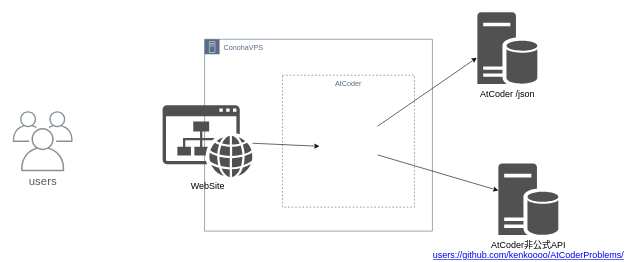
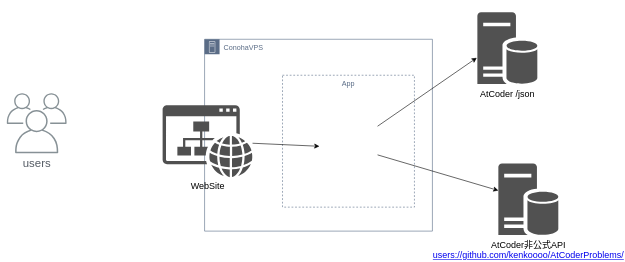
- <mxCell id="3" value="AtCoder" style="fillColor=none;strokeColor=#5A6C86;dashed=1;verticalAlign=top;fontStyle=0;fontColor=#5A6C86;" parent="1" vertex="1"><mxGeometry x="470" y="125" width="220" height="220" as="geometry" /></mxCell>
+ <mxCell id="3" value="App" style="fillColor=none;strokeColor=#5A6C86;dashed=1;verticalAlign=top;fontStyle=0;fontColor=#5A6C86;" parent="1" vertex="1"><mxGeometry x="470" y="125" width="220" height="220" as="geometry" /></mxCell>
- <mxCell id="4" value="users" style="outlineConnect=0;gradientColor=none;fontColor=#545B64;strokeColor=none;fillColor=#879196;dashed=0;verticalLabelPosition=bottom;verticalAlign=top;align=center;html=1;fontSize=19;fontStyle=0;aspect=fixed;shape=mxgraph.aws4.illustration_users;pointerEvents=1" parent="1" vertex="1"><mxGeometry x="20" y="185" width="100" height="100" as="geometry" /></mxCell>
+ <mxCell id="4" value="users" style="outlineConnect=0;gradientColor=none;fontColor=#545B64;strokeColor=none;fillColor=#879196;dashed=0;verticalLabelPosition=bottom;verticalAlign=top;align=center;html=1;fontSize=19;fontStyle=0;aspect=fixed;shape=mxgraph.aws4.illustration_users;pointerEvents=1" parent="1" vertex="1"><mxGeometry x="10" y="155" width="100" height="100" as="geometry" /></mxCell>
